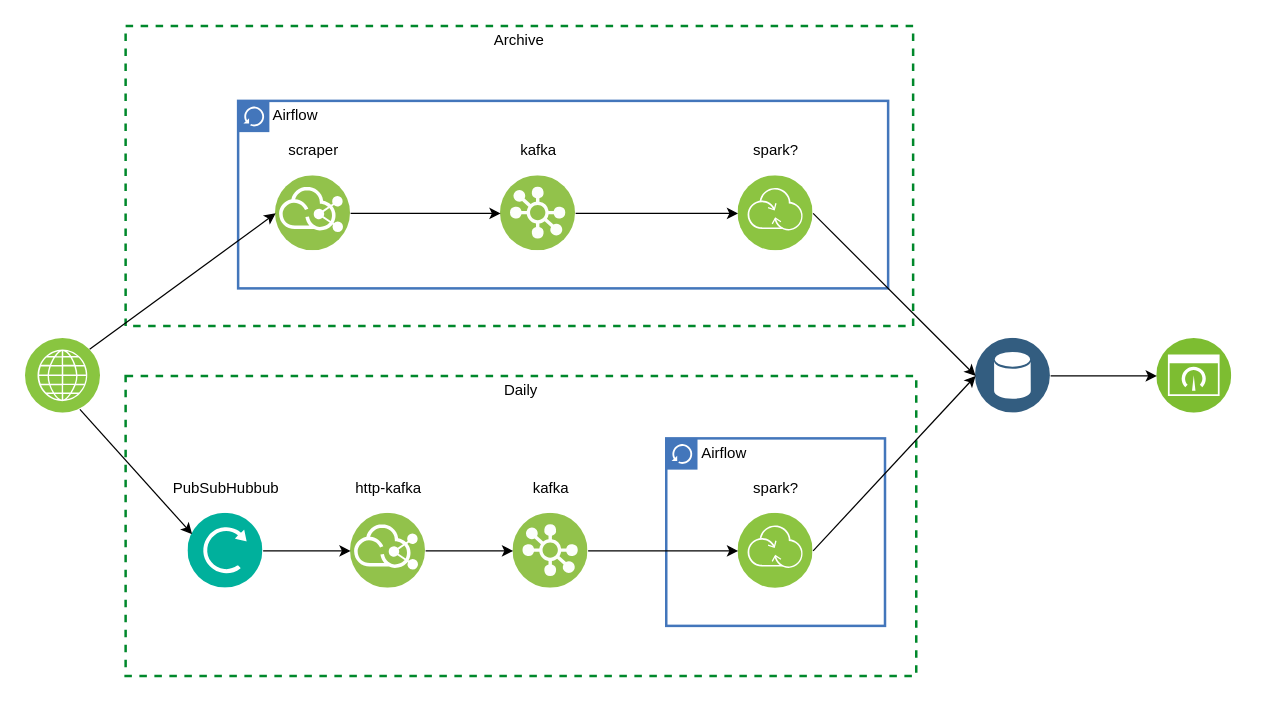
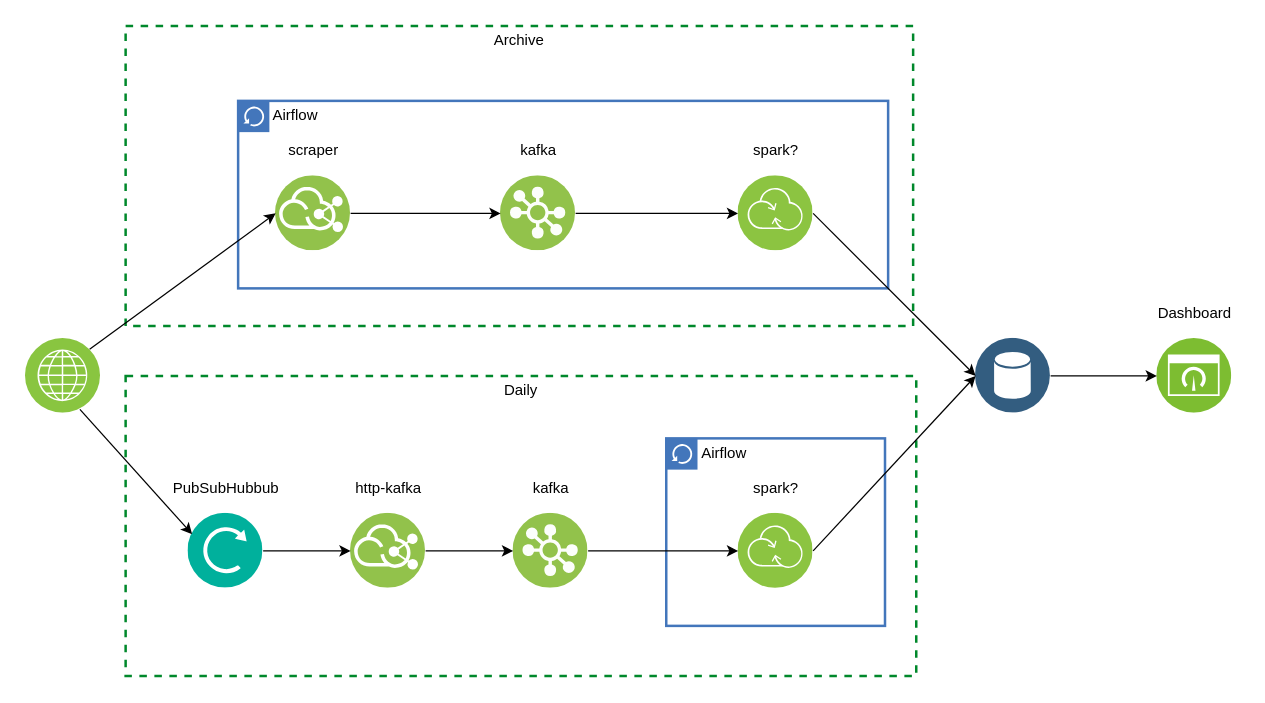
+ <mxCell id="30" value="Dashboard" style="text;html=1;align=center;verticalAlign=middle;resizable=0;points=[];autosize=1;" vertex="1" parent="28"><mxGeometry width="70" height="20" as="geometry" /></mxCell>
